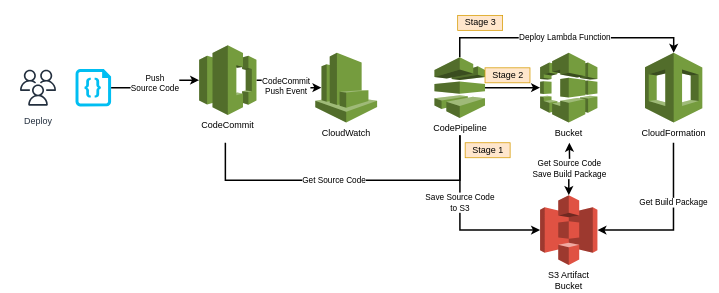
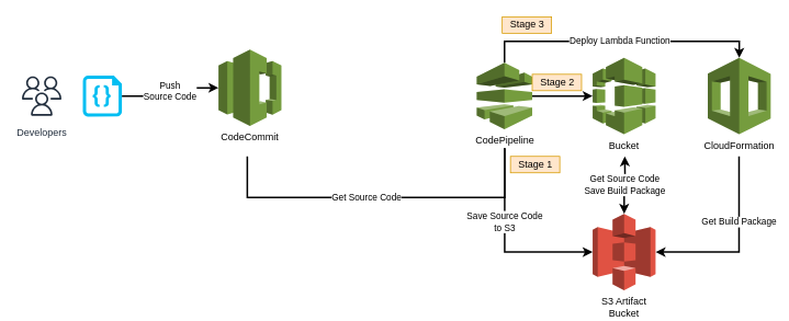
- <mxCell id="2" value="CodeCommit&lt;br&gt;&lt;div&gt;Push Event&lt;/div&gt;" style="edgeStyle=orthogonalEdgeStyle;rounded=0;orthogonalLoop=1;jettySize=auto;html=1;entryX=0.1;entryY=0.5;entryDx=0;entryDy=0;entryPerimeter=0;strokeWidth=2;" edge="1" parent="1" source="14" target="8"><mxGeometry relative="1" as="geometry" /></mxCell>
- <mxCell id="8" value="CloudWatch" style="outlineConnect=0;dashed=0;verticalLabelPosition=bottom;verticalAlign=top;align=center;html=1;shape=mxgraph.aws3.cloudwatch;fillColor=#759C3E;gradientColor=none;" vertex="1" parent="1"><mxGeometry x="420" y="70" width="82.5" height="93" as="geometry" /></mxCell>
- <mxCell id="20" value="Deploy" style="outlineConnect=0;fontColor=#232F3E;gradientColor=none;strokeColor=#232F3E;fillColor=#ffffff;dashed=0;verticalLabelPosition=bottom;verticalAlign=top;align=center;html=1;fontSize=12;fontStyle=0;aspect=fixed;shape=mxgraph.aws4.resourceIcon;resIcon=mxgraph.aws4.users;labelBackgroundColor=#ffffff;" vertex="1" parent="1"><mxGeometry x="20" y="86.5" width="60" height="60" as="geometry" /></mxCell>
+ <mxCell id="20" value="Developers" style="outlineConnect=0;fontColor=#232F3E;gradientColor=none;strokeColor=#232F3E;fillColor=#ffffff;dashed=0;verticalLabelPosition=bottom;verticalAlign=top;align=center;html=1;fontSize=12;fontStyle=0;aspect=fixed;shape=mxgraph.aws4.resourceIcon;resIcon=mxgraph.aws4.users;labelBackgroundColor=#ffffff;" vertex="1" parent="1"><mxGeometry x="20" y="86.5" width="60" height="60" as="geometry" /></mxCell>
